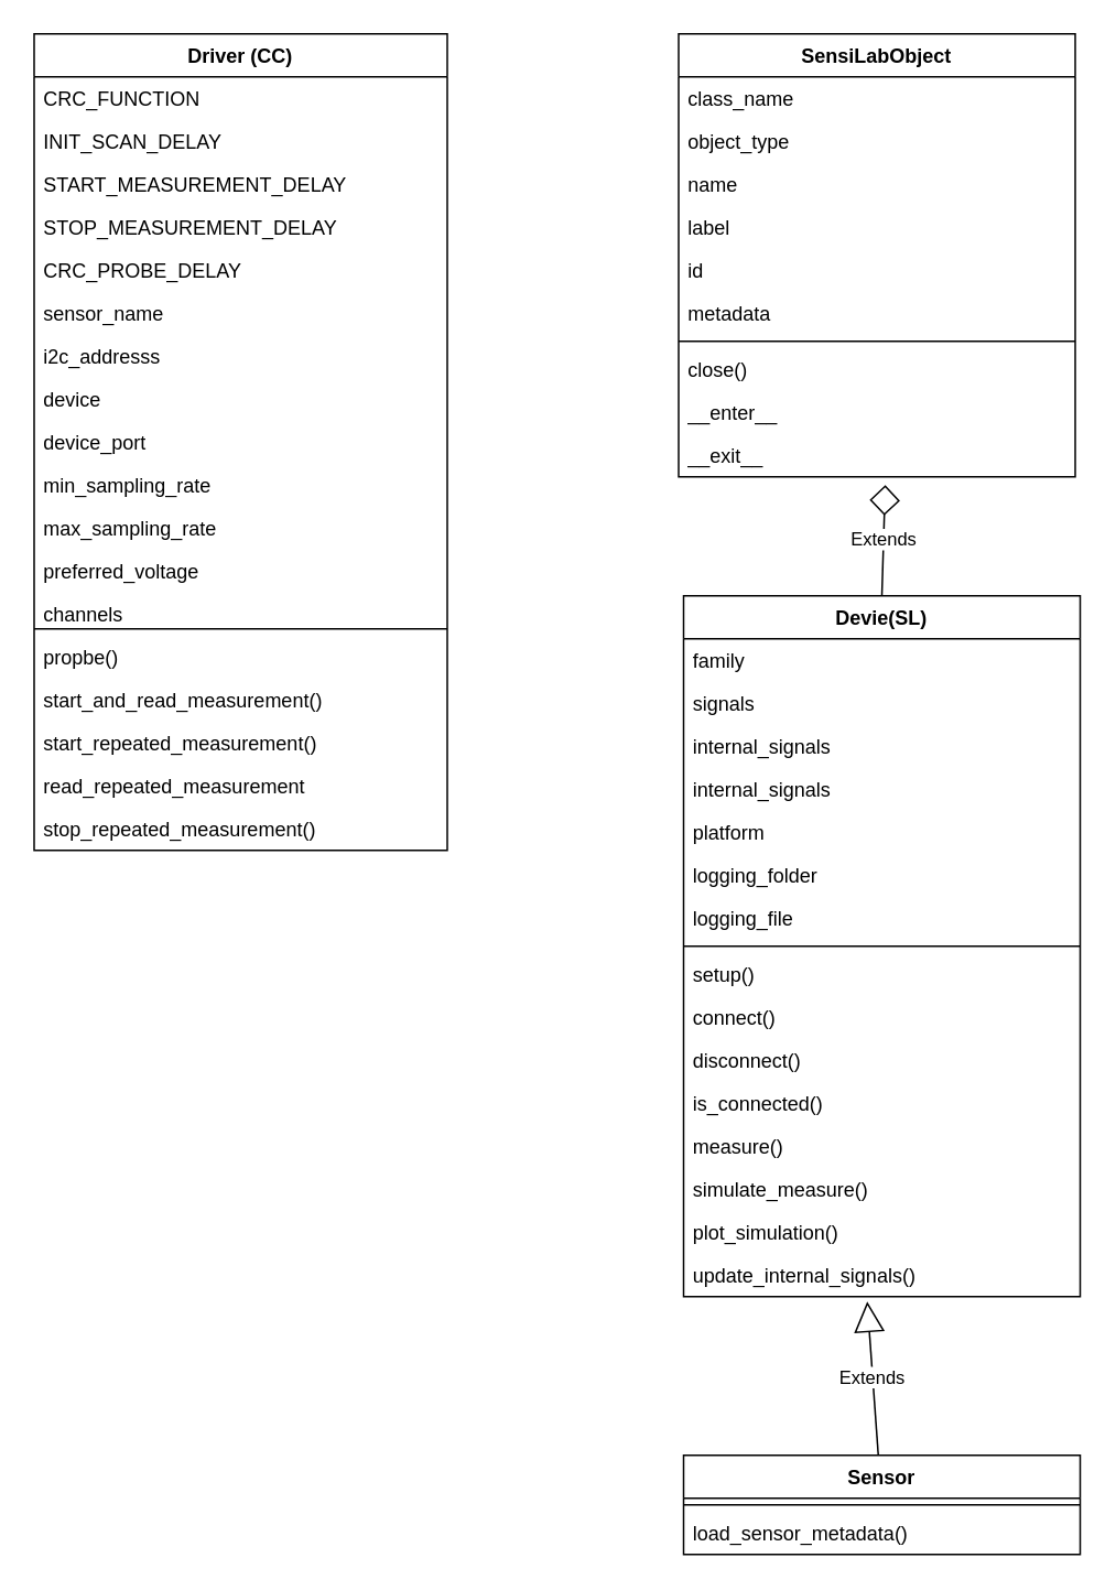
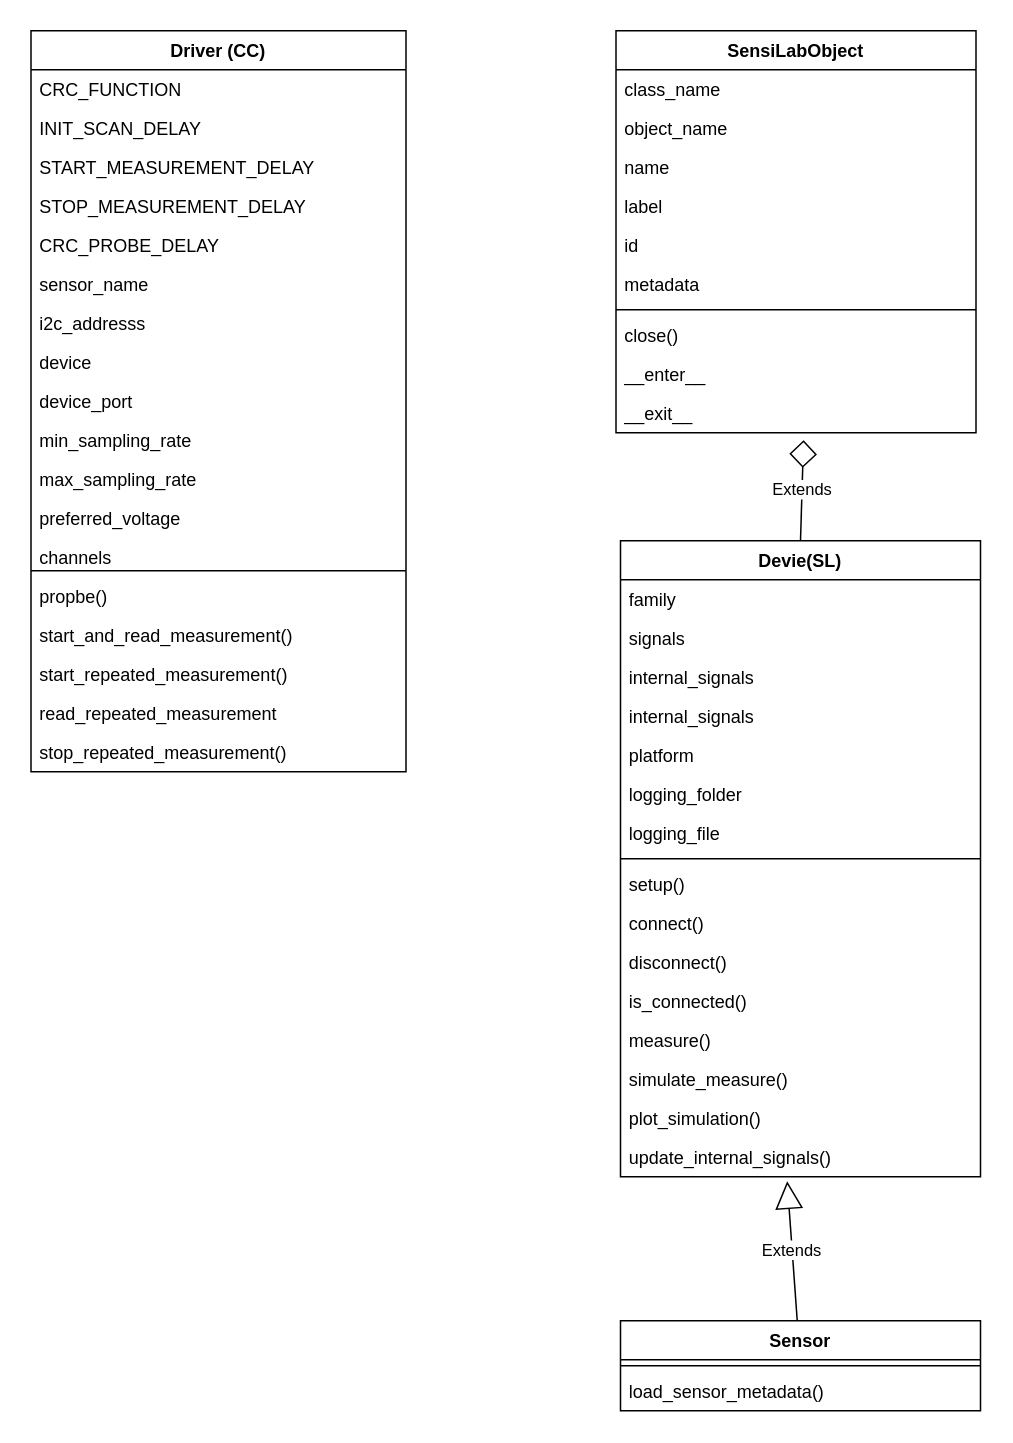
- <mxCell id="41" value="object_type" style="text;strokeColor=none;fillColor=none;align=left;verticalAlign=top;spacingLeft=4;spacingRight=4;overflow=hidden;rotatable=0;points=[[0,0.5],[1,0.5]];portConstraint=eastwest;" vertex="1" parent="39"><mxGeometry y="52" width="240" height="26" as="geometry" /></mxCell>
+ <mxCell id="41" value="object_name" style="text;strokeColor=none;fillColor=none;align=left;verticalAlign=top;spacingLeft=4;spacingRight=4;overflow=hidden;rotatable=0;points=[[0,0.5],[1,0.5]];portConstraint=eastwest;" vertex="1" parent="39"><mxGeometry y="52" width="240" height="26" as="geometry" /></mxCell>
